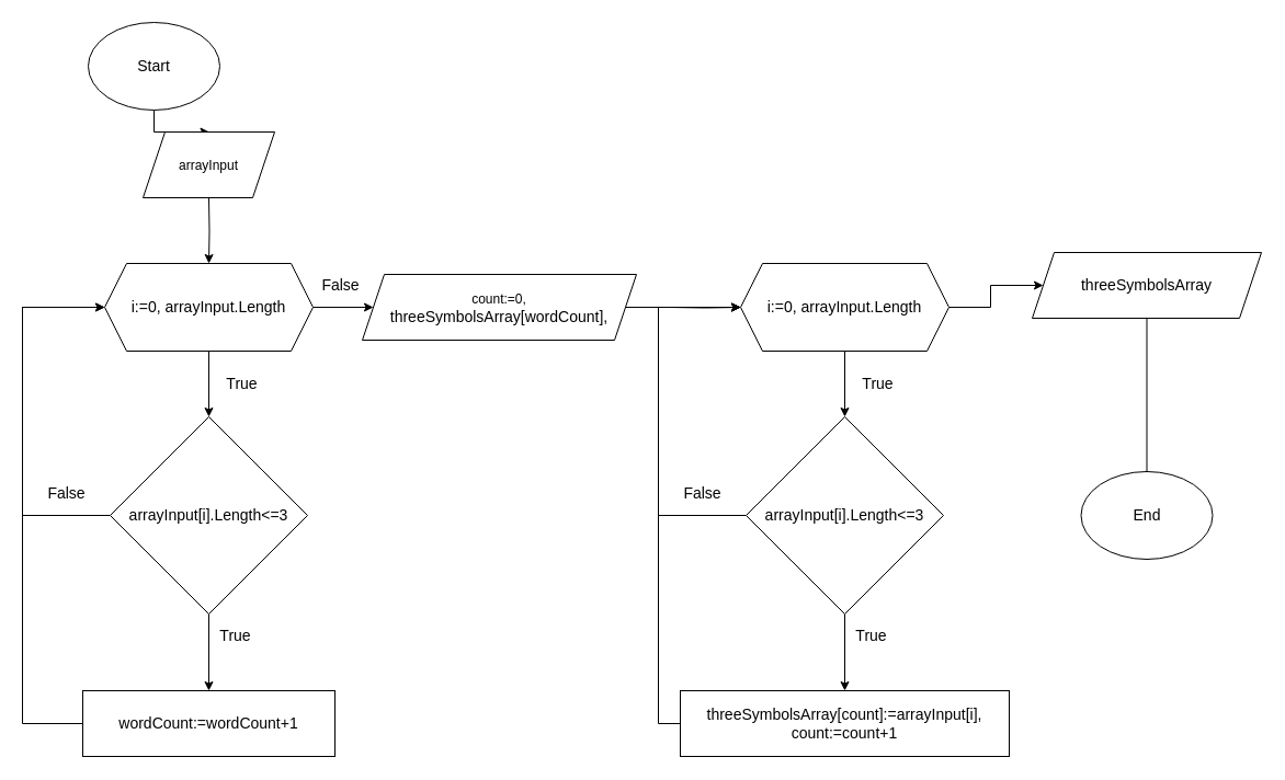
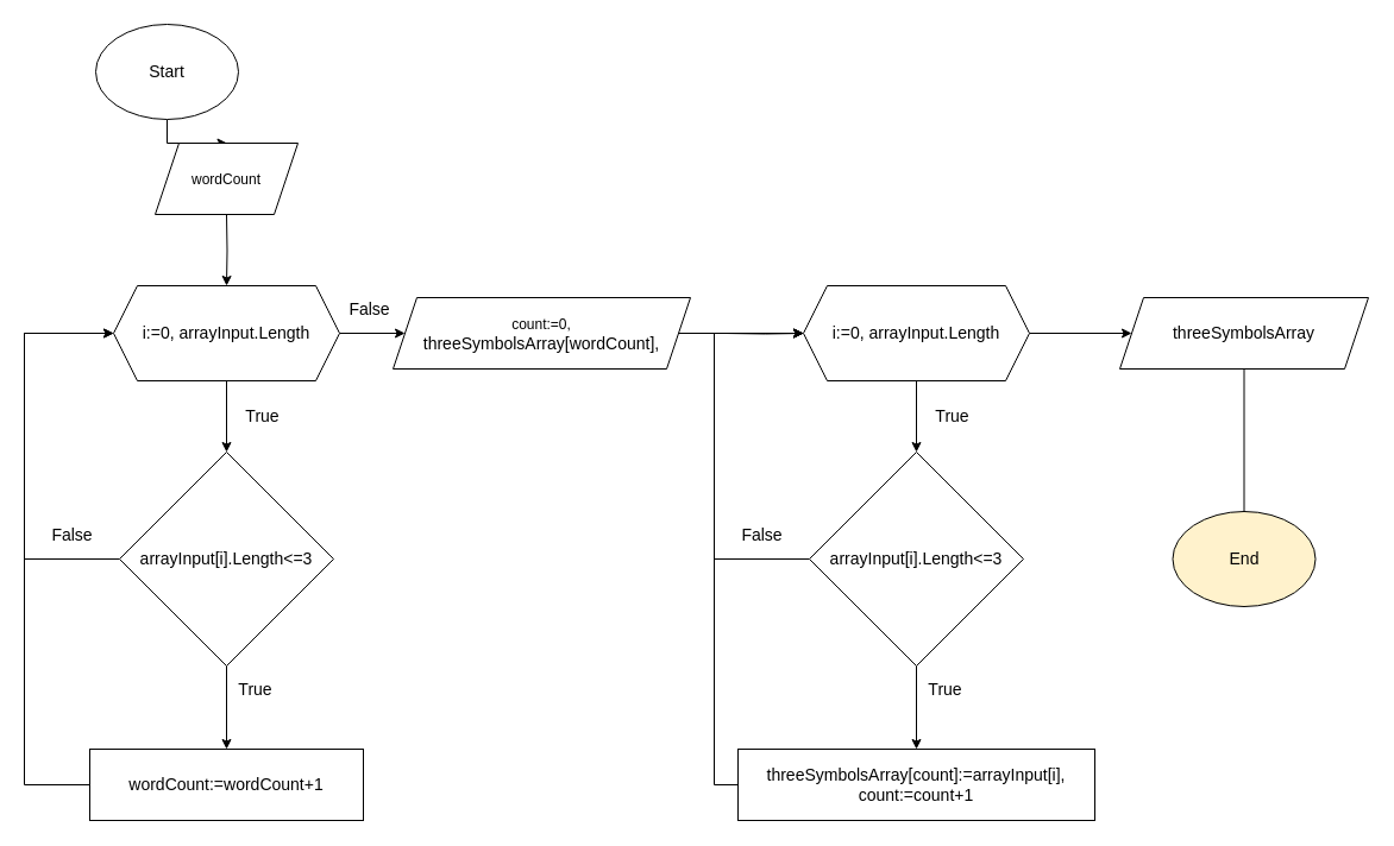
- <mxCell id="11" value="&lt;span style=&quot;font-size: 12px&quot;&gt;arrayInput&lt;/span&gt;" style="shape=parallelogram;perimeter=parallelogramPerimeter;whiteSpace=wrap;html=1;fixedSize=1;fontSize=14;" parent="1" vertex="1"><mxGeometry x="130" y="120" width="120" height="60" as="geometry" /></mxCell>
+ <mxCell id="11" value="&lt;span style=&quot;font-size: 12px&quot;&gt;wordCount&lt;/span&gt;" style="shape=parallelogram;perimeter=parallelogramPerimeter;whiteSpace=wrap;html=1;fixedSize=1;fontSize=14;" parent="1" vertex="1"><mxGeometry x="130" y="120" width="120" height="60" as="geometry" /></mxCell>
- <mxCell id="34" value="&lt;span&gt;threeSymbolsArray&lt;/span&gt;" style="shape=parallelogram;perimeter=parallelogramPerimeter;whiteSpace=wrap;html=1;fixedSize=1;fontSize=14;" parent="1" vertex="1"><mxGeometry x="941" y="230" width="209" height="60" as="geometry" /></mxCell>
+ <mxCell id="34" value="&lt;span&gt;threeSymbolsArray&lt;/span&gt;" style="shape=parallelogram;perimeter=parallelogramPerimeter;whiteSpace=wrap;html=1;fixedSize=1;fontSize=14;" parent="1" vertex="1"><mxGeometry x="941" y="250" width="209" height="60" as="geometry" /></mxCell>
- <mxCell id="21" value="End" style="ellipse;whiteSpace=wrap;html=1;fontSize=14;" parent="1" vertex="1"><mxGeometry x="985.5" y="430" width="120" height="80" as="geometry" /></mxCell>
+ <mxCell id="21" value="End" style="ellipse;whiteSpace=wrap;html=1;fontSize=14;fillColor=#fff2cc;" parent="1" vertex="1"><mxGeometry x="985.5" y="430" width="120" height="80" as="geometry" /></mxCell>
